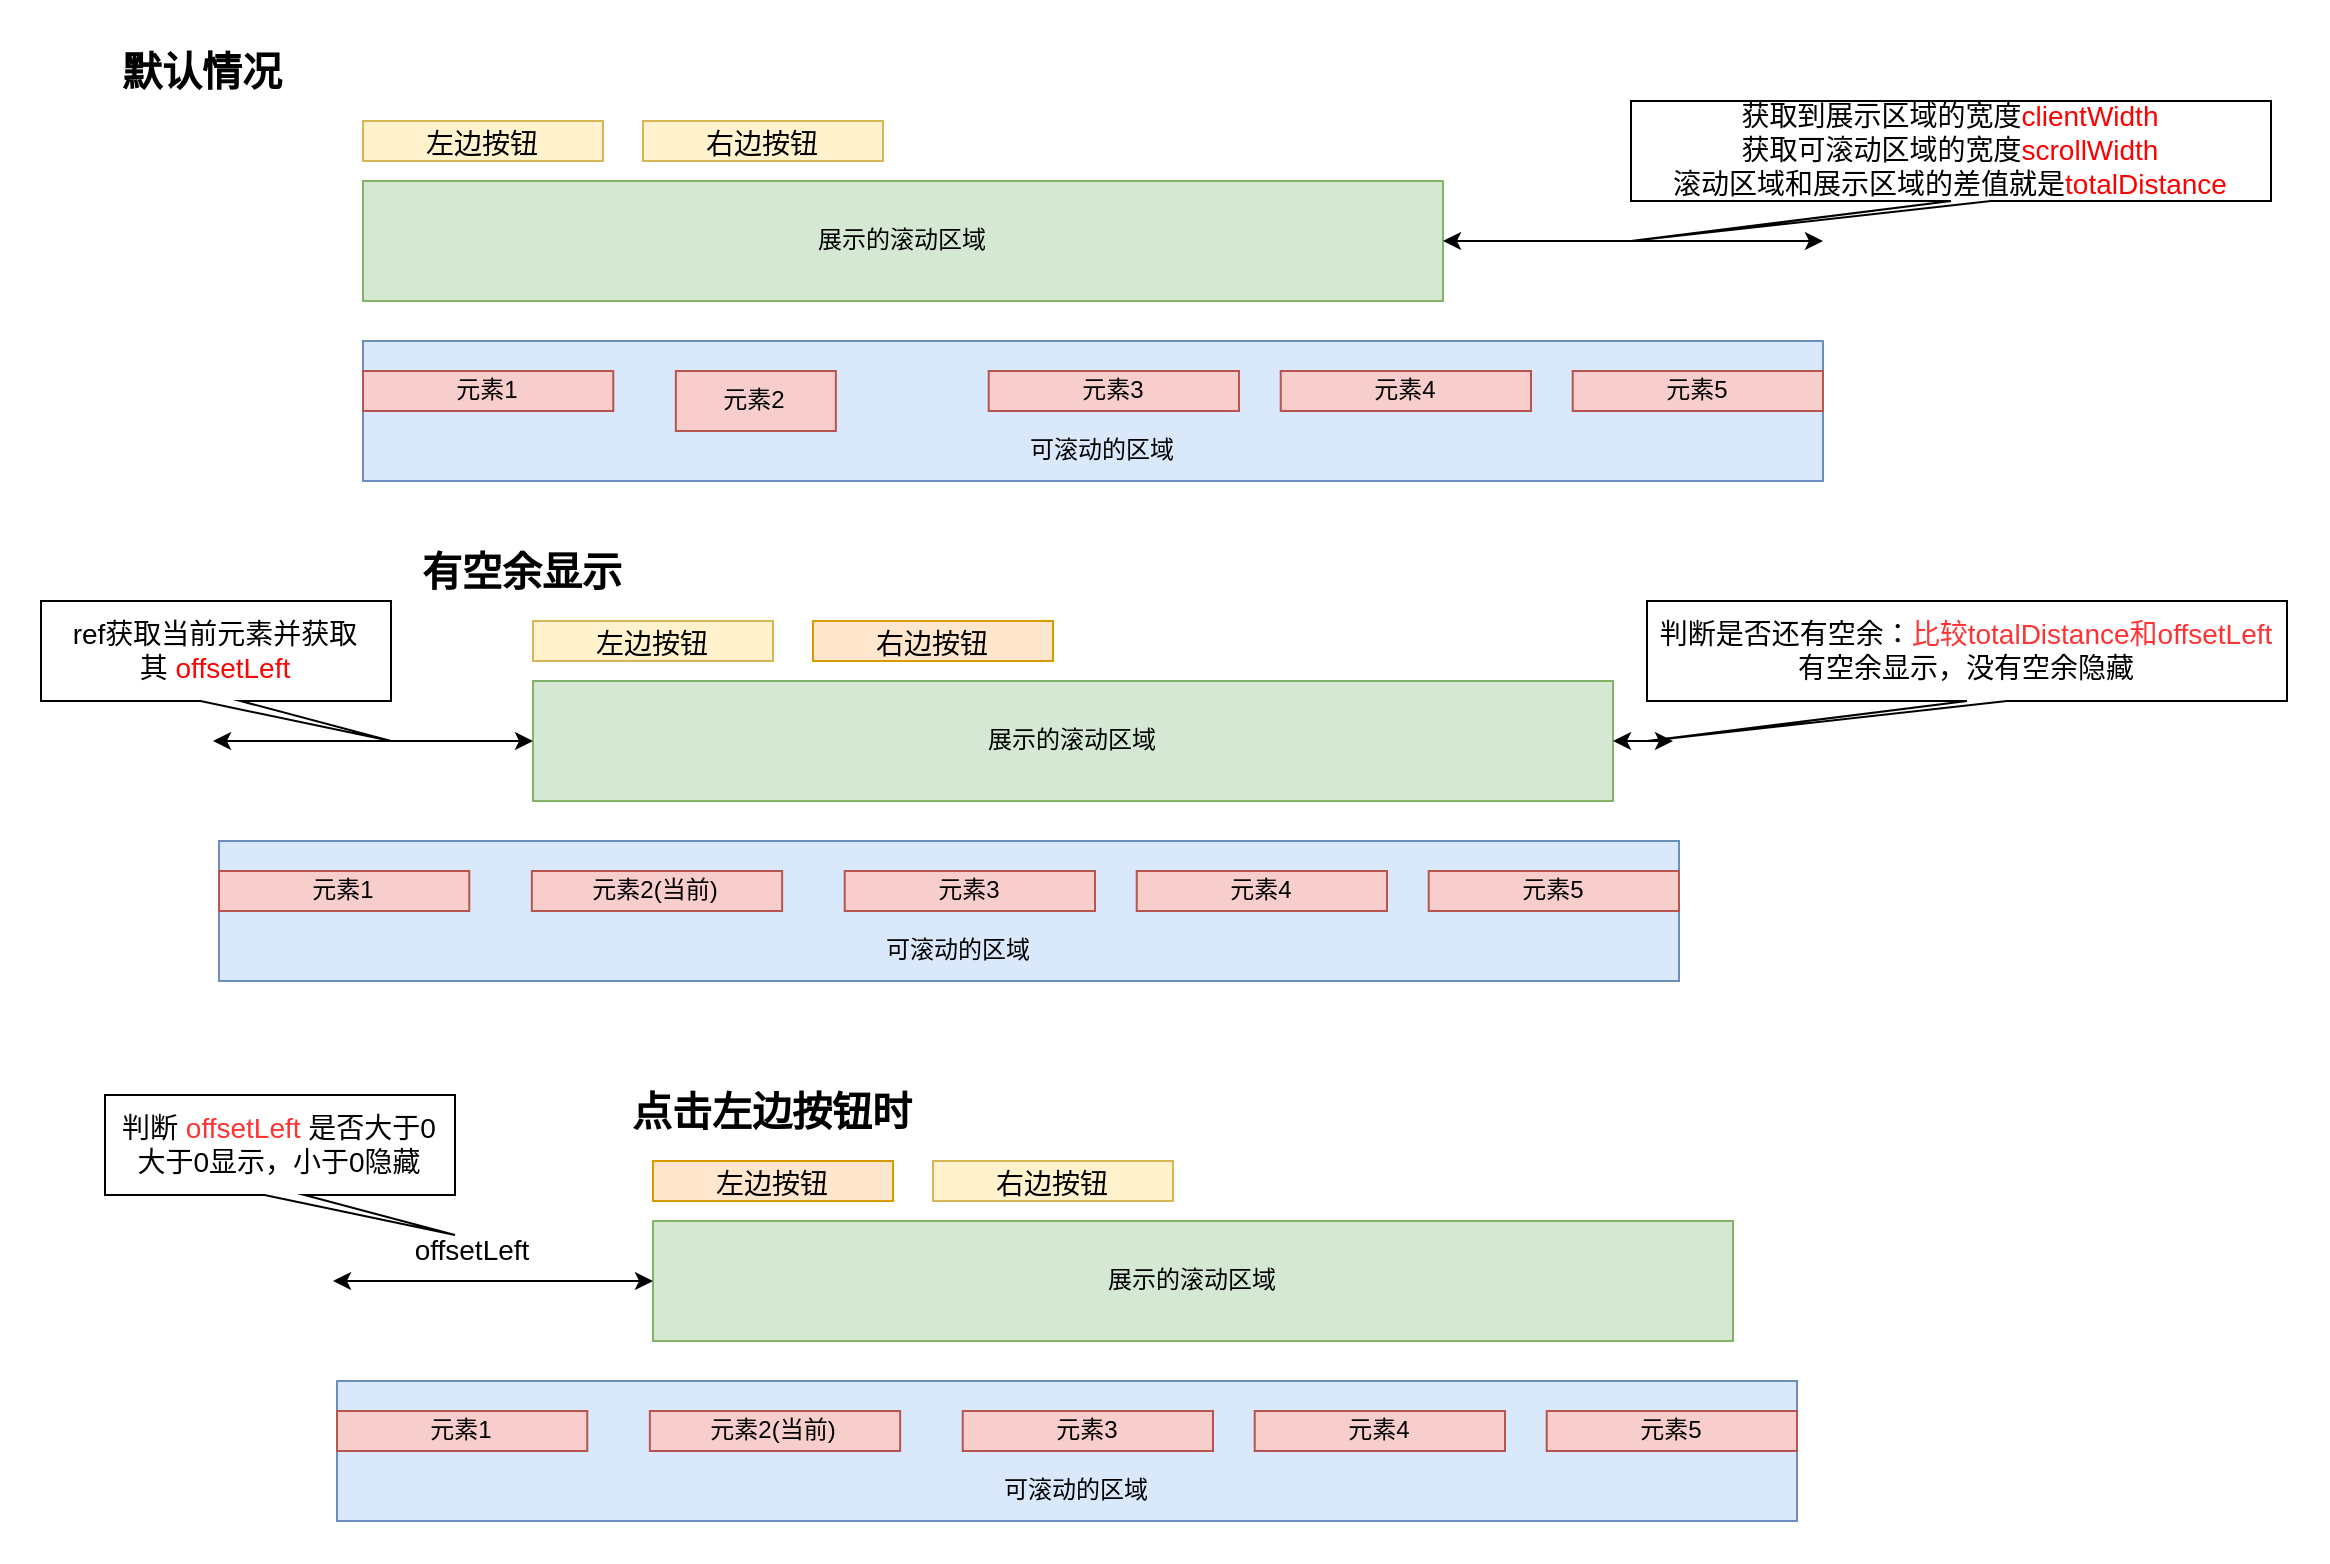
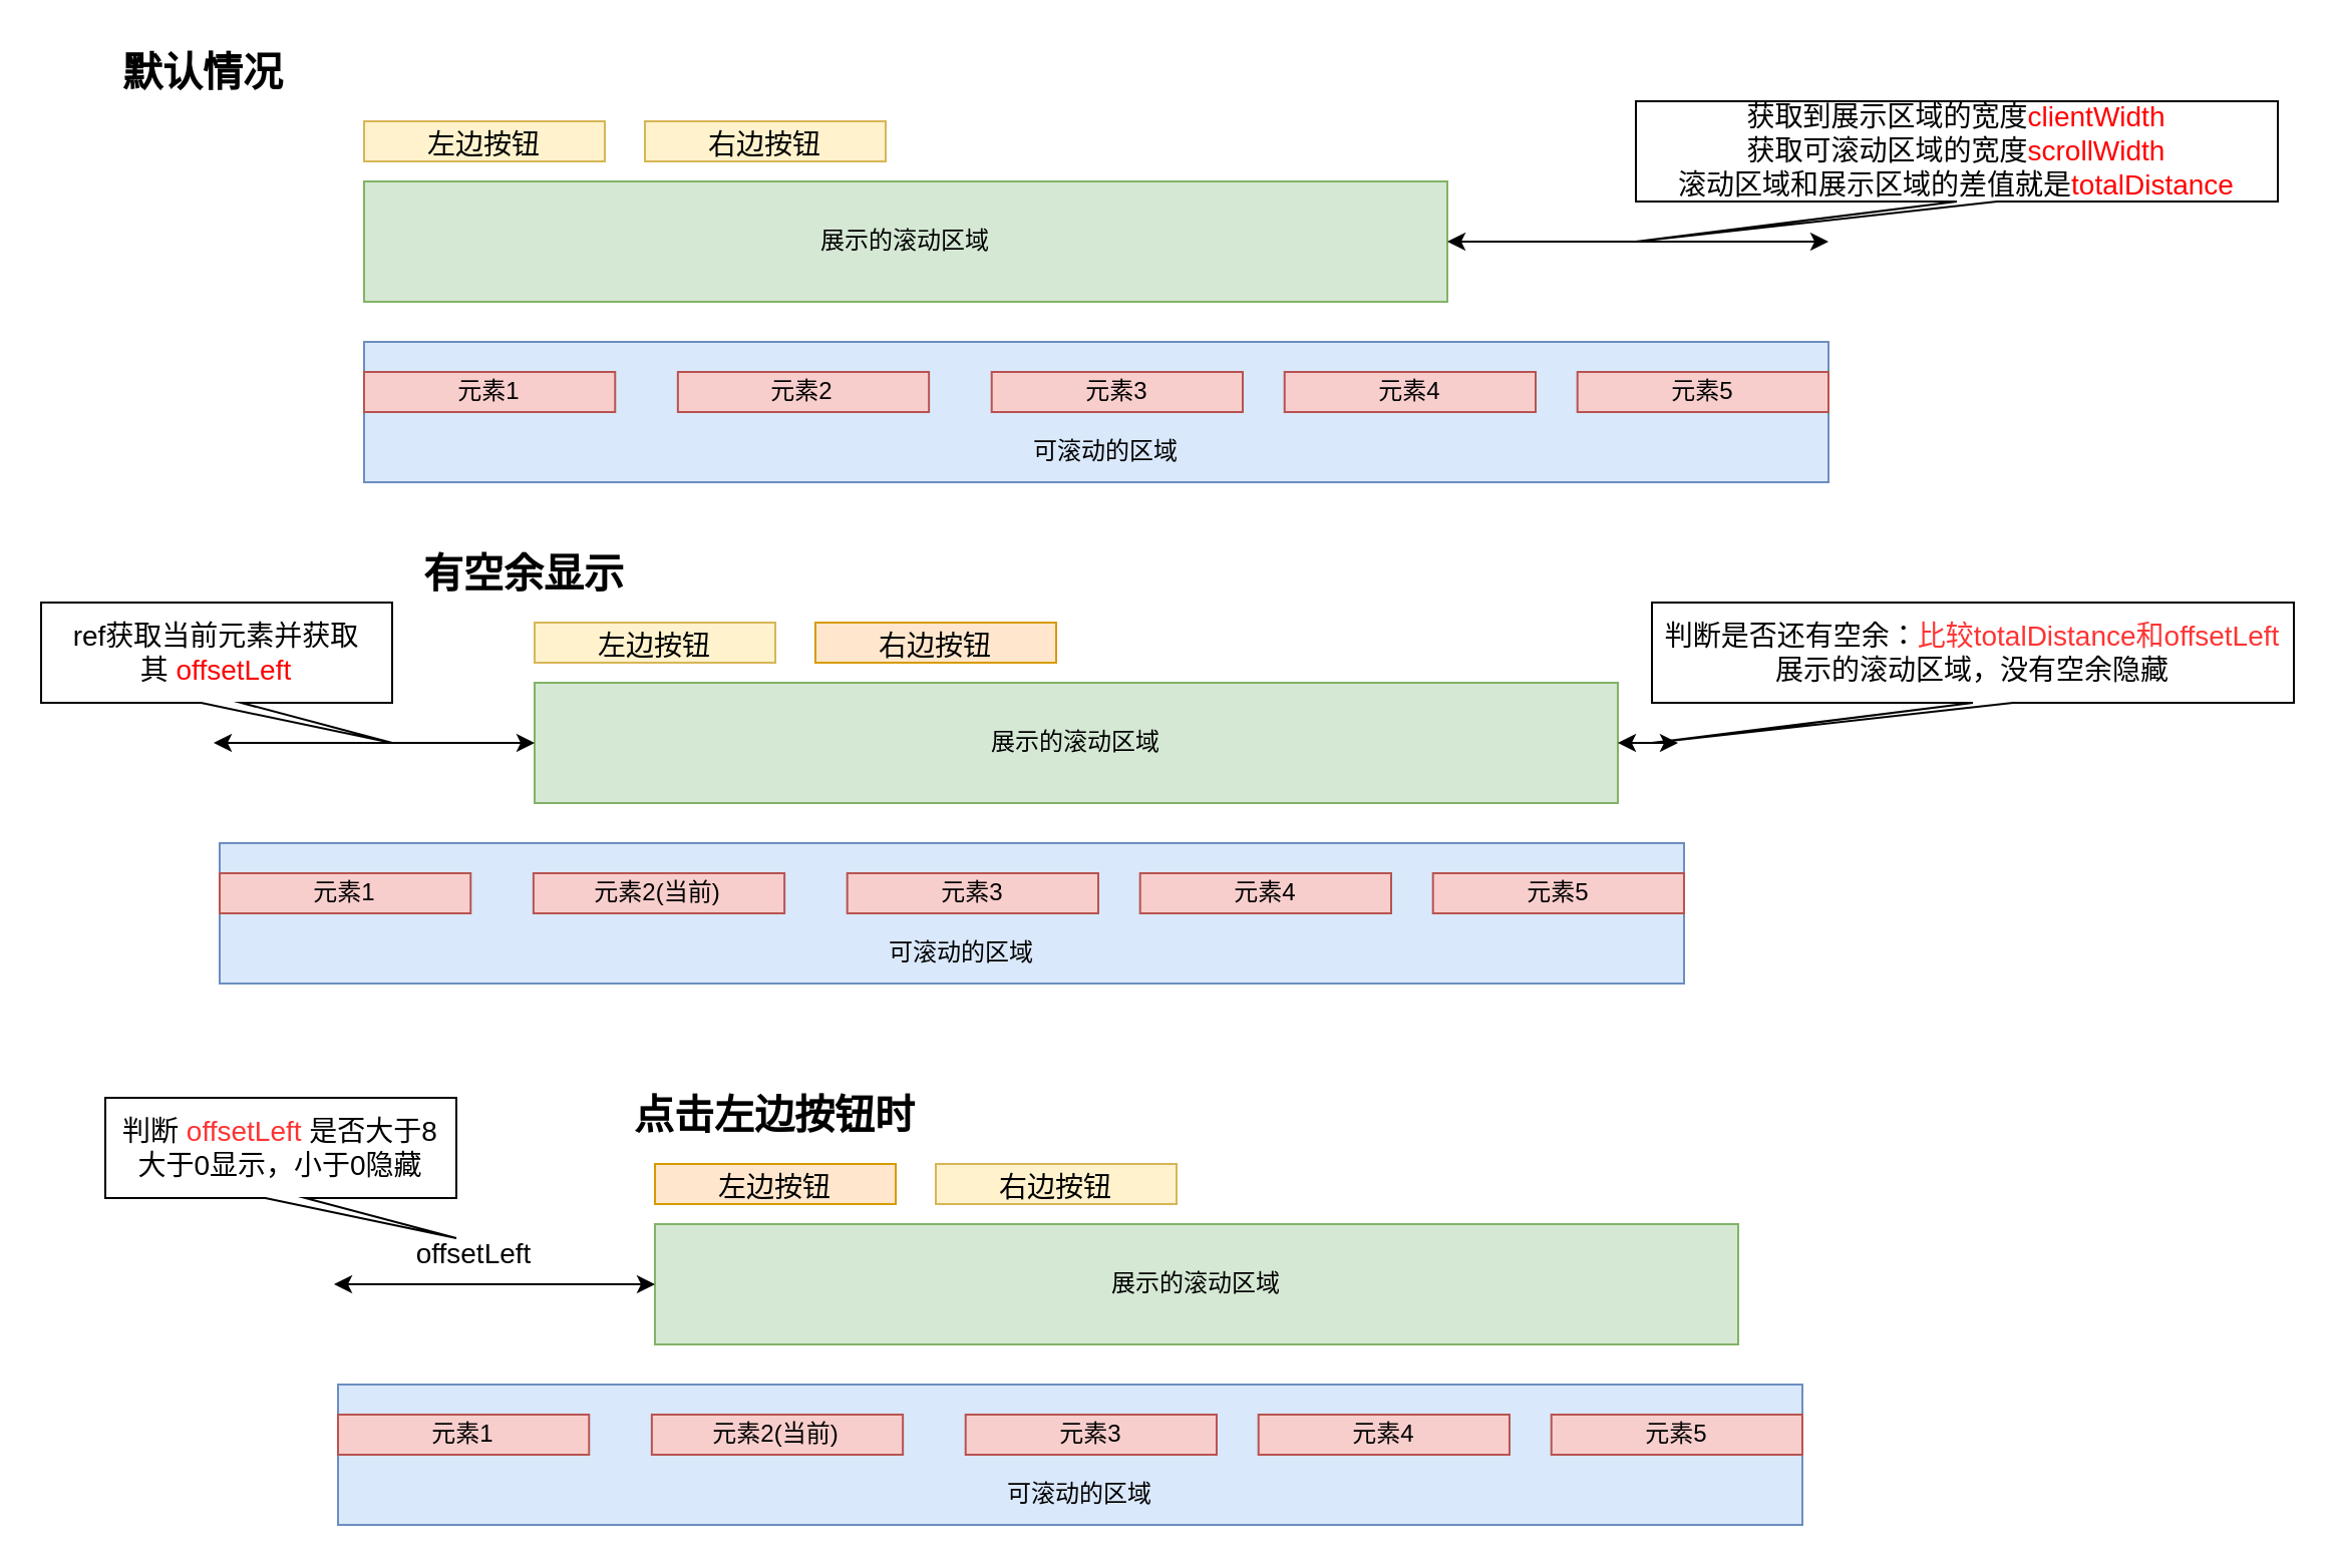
- <mxCell id="7" value="元素2" style="rounded=0;whiteSpace=wrap;html=1;fillColor=#f8cecc;strokeColor=#b85450;" parent="3" vertex="1"><mxGeometry x="156.429" y="15" width="80" height="30" as="geometry" /></mxCell>
+ <mxCell id="7" value="元素2" style="rounded=0;whiteSpace=wrap;html=1;fillColor=#f8cecc;strokeColor=#b85450;" parent="3" vertex="1"><mxGeometry x="156.429" y="15" width="125.143" height="20" as="geometry" /></mxCell>
- <mxCell id="22" value="判断是否还有空余：&lt;font color=&quot;#ff3333&quot;&gt;比较totalDistance和offsetLeft&lt;/font&gt;&lt;br&gt;有空余显示，没有空余隐藏" style="shape=callout;whiteSpace=wrap;html=1;perimeter=calloutPerimeter;fontSize=14;direction=east;flipV=0;flipH=0;size=20;position=0.5;position2=0;" parent="1" vertex="1"><mxGeometry x="823" y="300" width="320" height="70" as="geometry" /></mxCell>
+ <mxCell id="22" value="判断是否还有空余：&lt;font color=&quot;#ff3333&quot;&gt;比较totalDistance和offsetLeft&lt;/font&gt;&lt;br&gt;展示的滚动区域，没有空余隐藏" style="shape=callout;whiteSpace=wrap;html=1;perimeter=calloutPerimeter;fontSize=14;direction=east;flipV=0;flipH=0;size=20;position=0.5;position2=0;" parent="1" vertex="1"><mxGeometry x="823" y="300" width="320" height="70" as="geometry" /></mxCell>
- <mxCell id="29" value="判断&amp;nbsp;&lt;font color=&quot;#ff3333&quot;&gt;offsetLeft &lt;/font&gt;是否大于0&lt;br&gt;大于0显示，小于0隐藏" style="shape=callout;whiteSpace=wrap;html=1;perimeter=calloutPerimeter;fontSize=14;direction=east;flipV=0;flipH=1;size=20;position=0.43;position2=0;base=20;" parent="1" vertex="1"><mxGeometry x="52" y="547" width="175" height="70" as="geometry" /></mxCell>
+ <mxCell id="29" value="判断&amp;nbsp;&lt;font color=&quot;#ff3333&quot;&gt;offsetLeft &lt;/font&gt;是否大于8&lt;br&gt;大于0显示，小于0隐藏" style="shape=callout;whiteSpace=wrap;html=1;perimeter=calloutPerimeter;fontSize=14;direction=east;flipV=0;flipH=1;size=20;position=0.43;position2=0;base=20;" parent="1" vertex="1"><mxGeometry x="52" y="547" width="175" height="70" as="geometry" /></mxCell>
